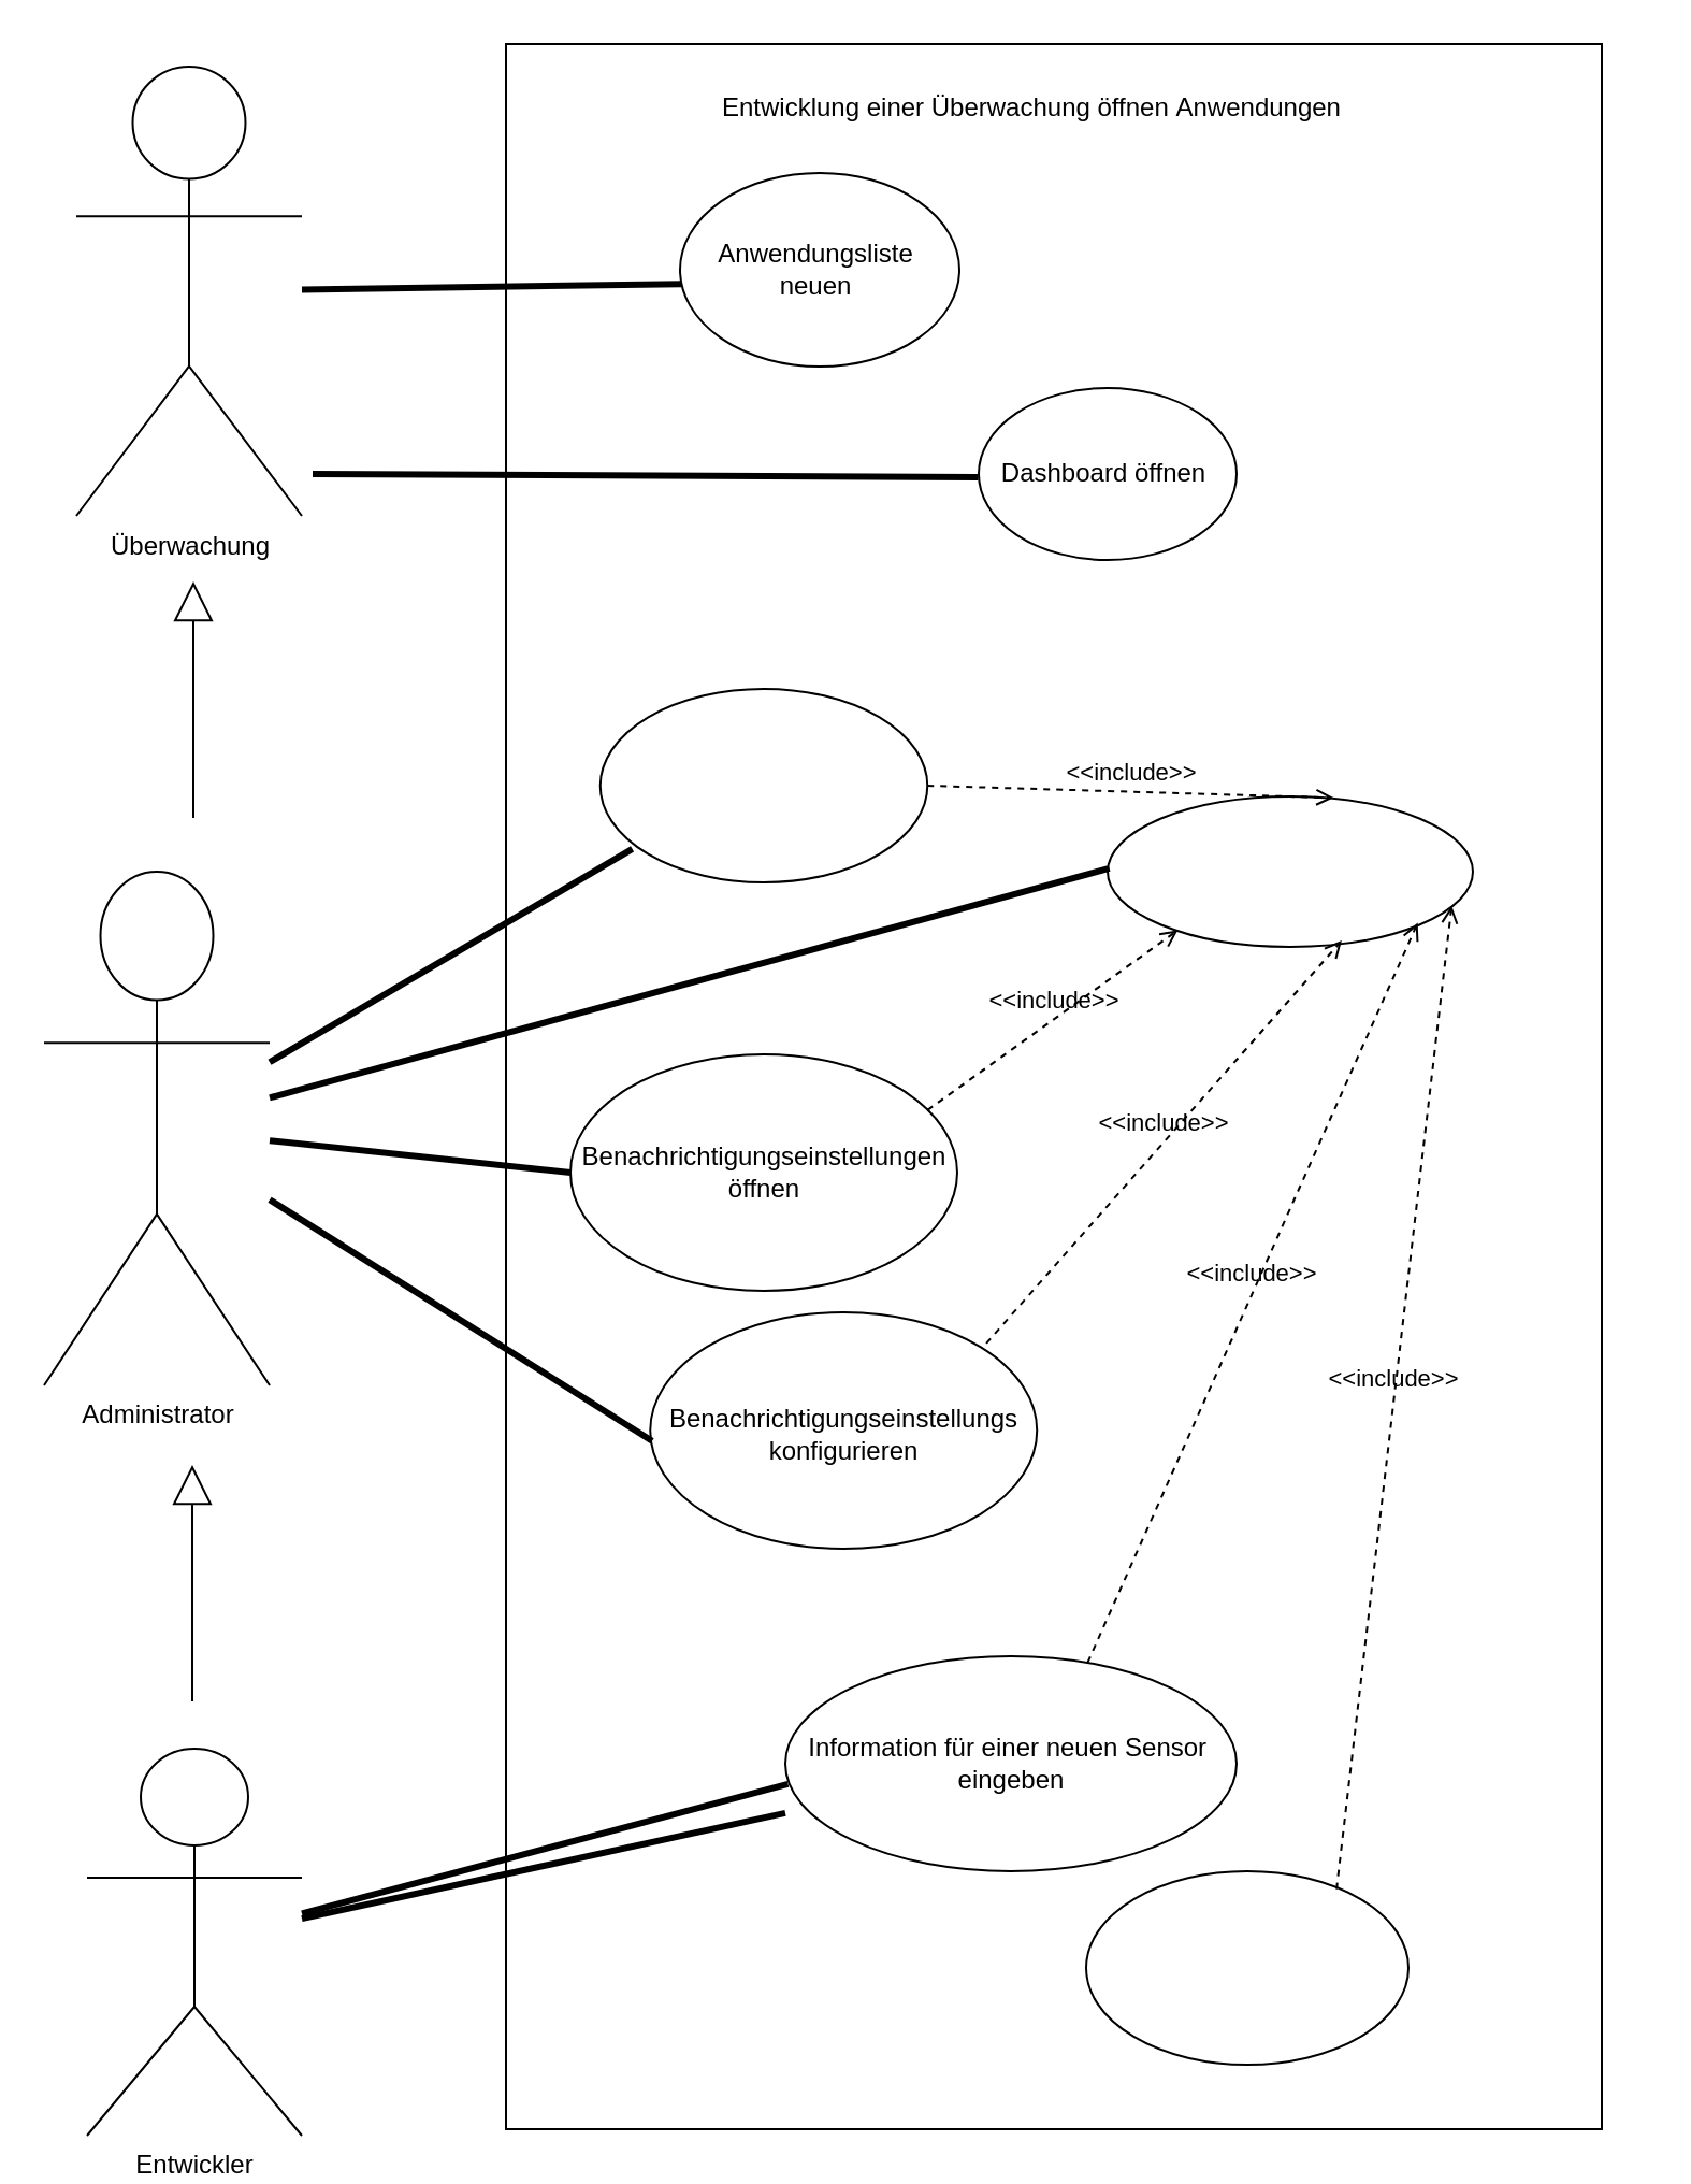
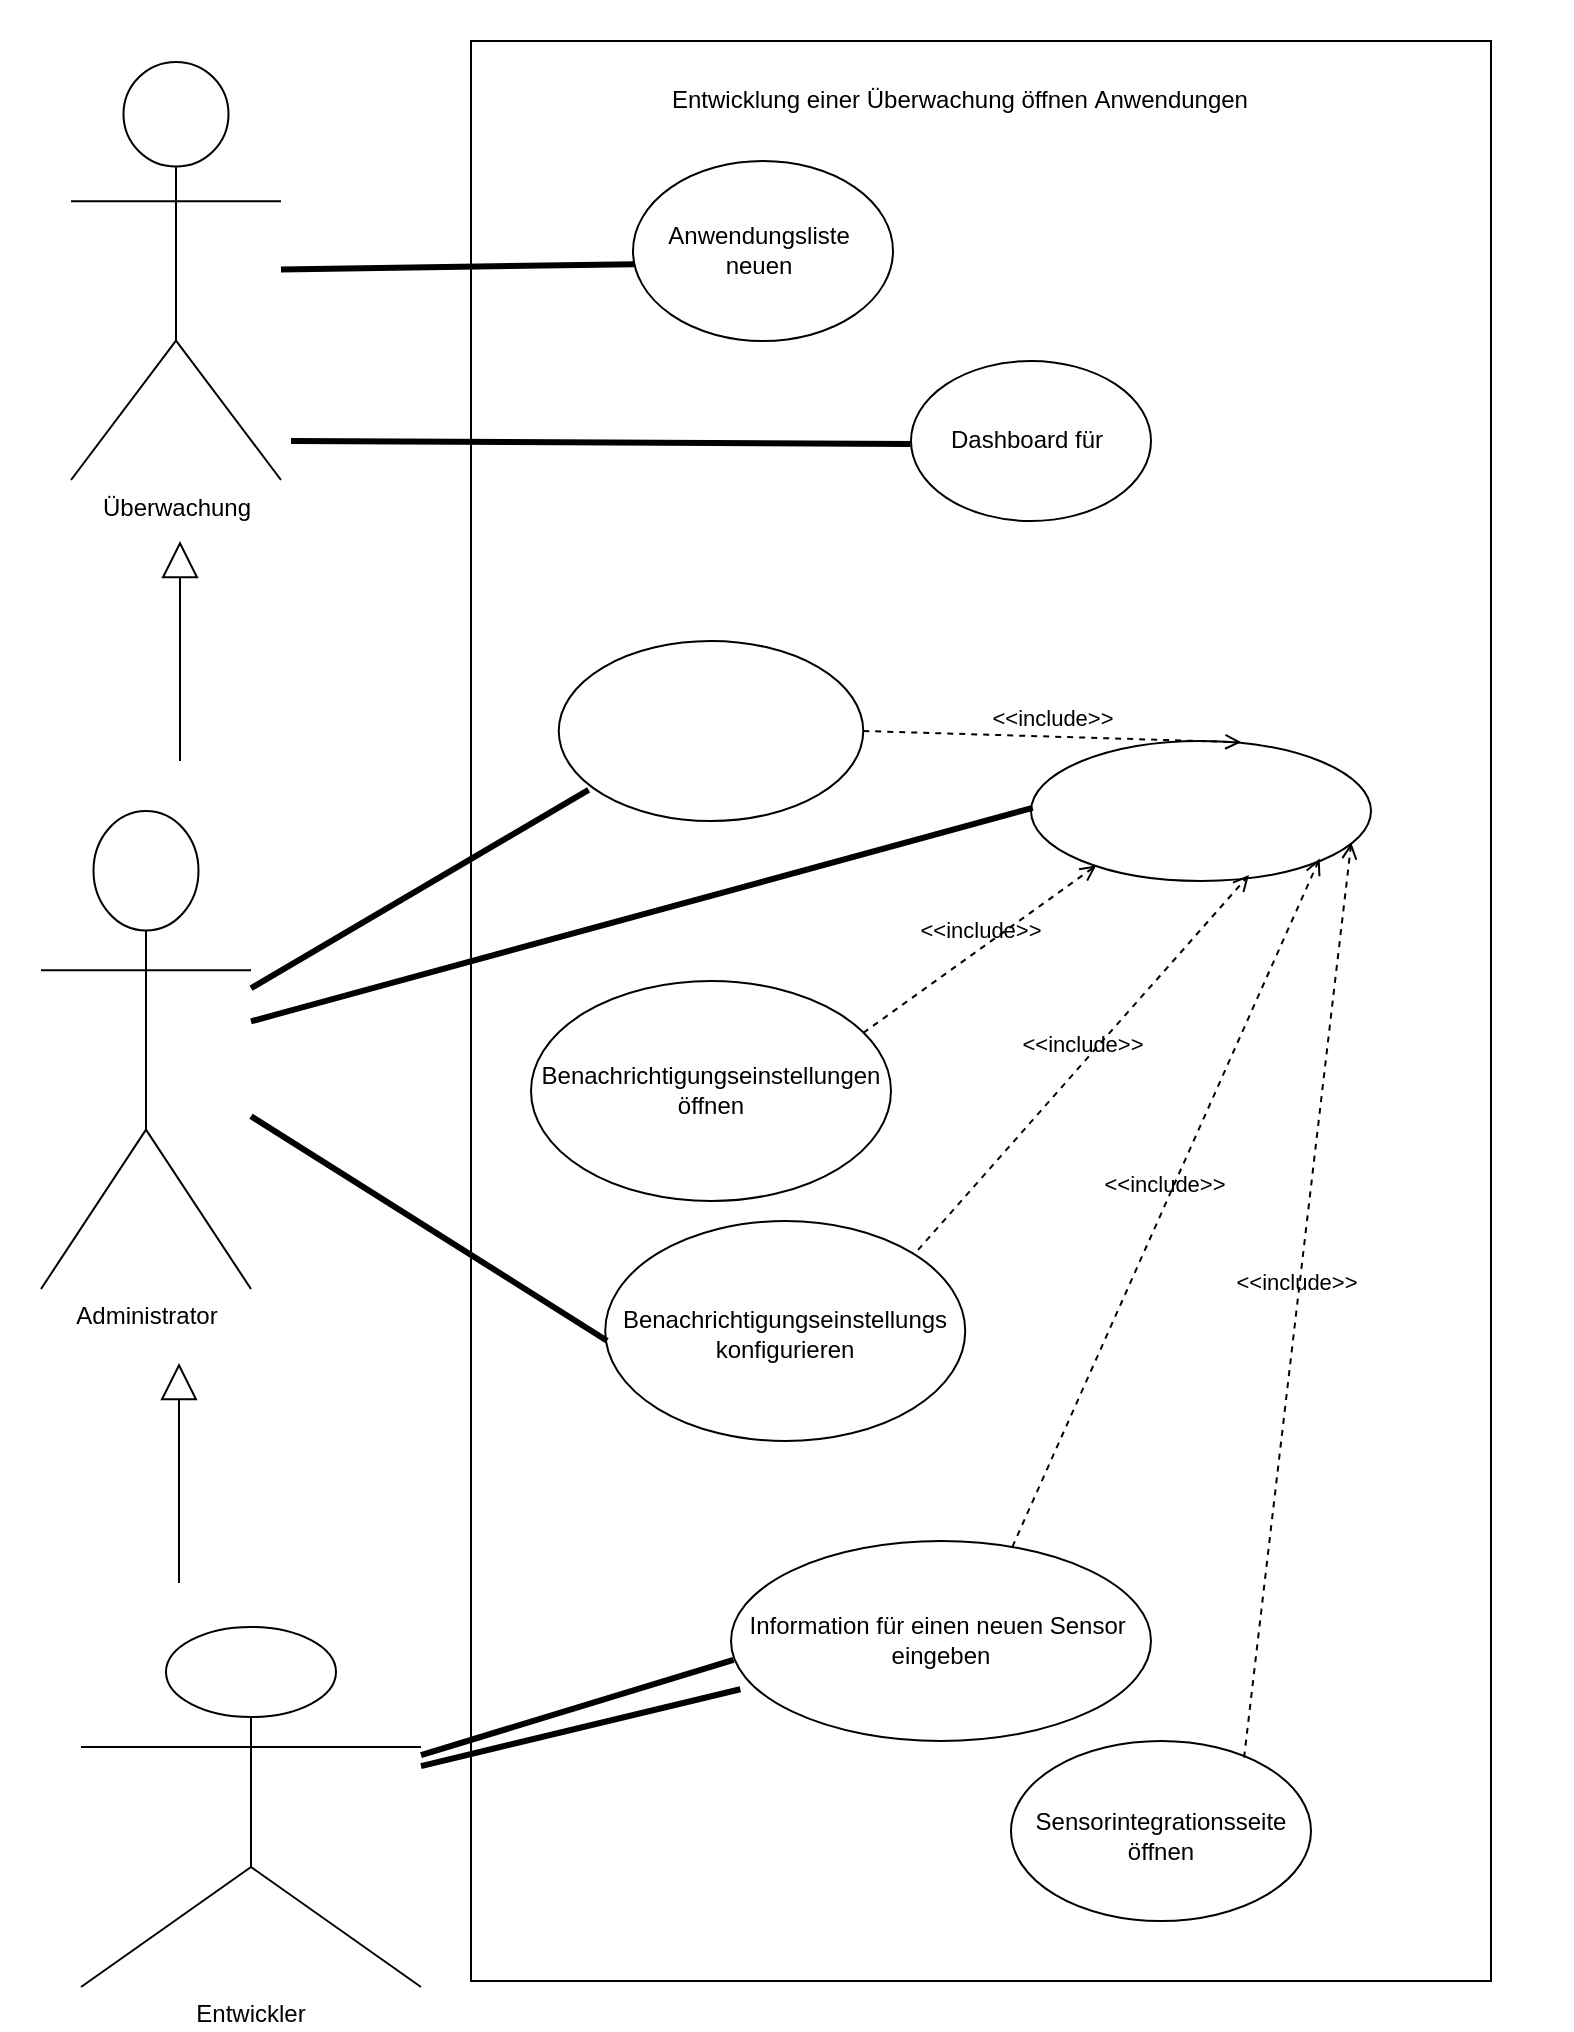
- <mxCell id="8" value="Dashboard öffnen" style="html=1;strokeColor=none;fillColor=none;align=center;verticalAlign=middle;rotatable=0;" parent="7" vertex="1"><mxGeometry x="-1.586" y="30" width="120" height="20" as="geometry" /></mxCell>
+ <mxCell id="8" value="Dashboard für" style="html=1;strokeColor=none;fillColor=none;align=center;verticalAlign=middle;rotatable=0;" parent="7" vertex="1"><mxGeometry x="-1.586" y="30" width="120" height="20" as="geometry" /></mxCell>
- <mxCell id="28" value="" style="endArrow=none;startArrow=none;endFill=0;startFill=0;endSize=8;html=1;verticalAlign=bottom;labelBackgroundColor=none;strokeWidth=3;entryX=0;entryY=0.5;entryDx=0;entryDy=0;" parent="1" target="13" edge="1" source="2"><mxGeometry width="160" relative="1" as="geometry"><mxPoint x="155" y="500" as="sourcePoint" /><mxPoint x="275" y="700" as="targetPoint" /></mxGeometry></mxCell>
- <mxCell id="19" value="Information für einer neuen Sensor&amp;nbsp;&lt;br&gt;eingeben" style="html=1;strokeColor=none;fillColor=none;align=center;verticalAlign=middle;rotatable=0;" parent="18" vertex="1"><mxGeometry y="25.86" width="210" height="48.276" as="geometry" /></mxCell>
+ <mxCell id="19" value="Information für einen neuen Sensor&amp;nbsp;&lt;br&gt;eingeben" style="html=1;strokeColor=none;fillColor=none;align=center;verticalAlign=middle;rotatable=0;" parent="18" vertex="1"><mxGeometry y="25.86" width="210" height="48.276" as="geometry" /></mxCell>
- <mxCell id="5" value="Entwickler" style="shape=umlActor;verticalLabelPosition=bottom;verticalAlign=top;html=1;outlineConnect=0;" parent="1" vertex="1"><mxGeometry x="40" y="813" width="100" height="180" as="geometry" /></mxCell>
+ <mxCell id="5" value="Entwickler" style="shape=umlActor;verticalLabelPosition=bottom;verticalAlign=top;html=1;outlineConnect=0;" parent="1" vertex="1"><mxGeometry x="40" y="813" width="170" height="180" as="geometry" /></mxCell>
+ <mxCell id="17" value="Sensorintegrationsseite&lt;br&gt;öffnen" style="html=1;strokeColor=none;fillColor=none;align=center;verticalAlign=middle;rotatable=0;" parent="16" vertex="1"><mxGeometry y="33" width="150" height="30" as="geometry" /></mxCell>
